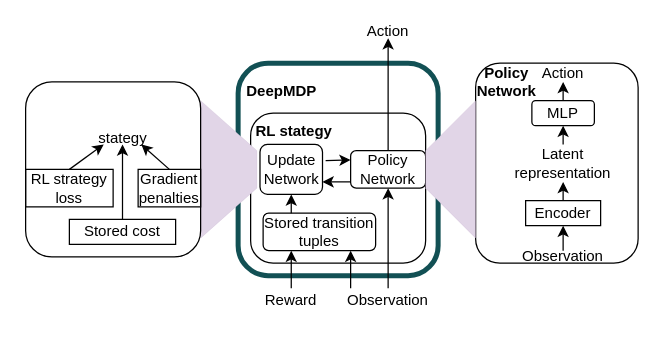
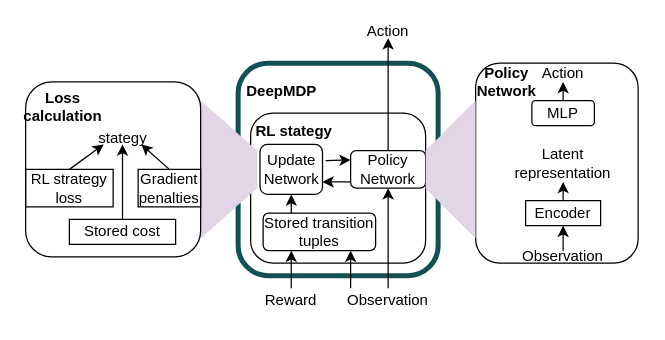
+ <mxCell id="33" value="&lt;b&gt;Loss calculation&lt;br&gt;&lt;/b&gt;" style="text;html=1;strokeColor=none;fillColor=none;align=center;verticalAlign=middle;whiteSpace=wrap;rounded=0;" vertex="1" parent="1"><mxGeometry x="20" y="70" width="60" height="30" as="geometry" /></mxCell>
- <mxCell id="26" value="" style="endArrow=classic;html=1;rounded=0;entryX=0.5;entryY=1;entryDx=0;entryDy=0;exitX=0.5;exitY=0;exitDx=0;exitDy=0;" parent="1" source="21" target="23" edge="1"><mxGeometry width="50" height="50" relative="1" as="geometry"><mxPoint x="400" y="260" as="sourcePoint" /><mxPoint x="450" y="210" as="targetPoint" /></mxGeometry></mxCell>
